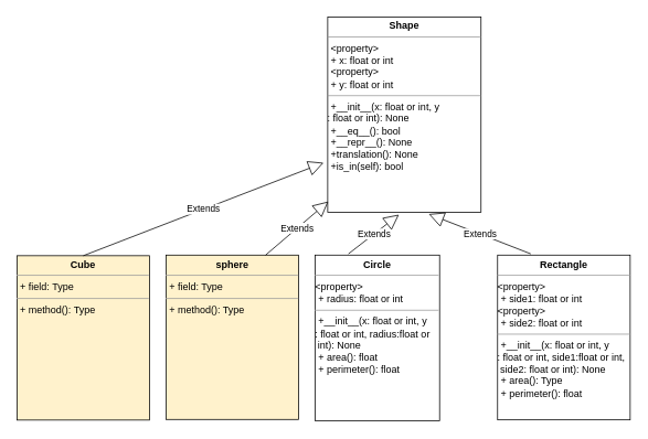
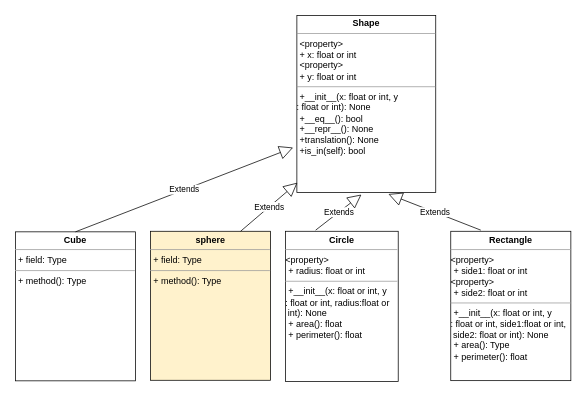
- <mxCell id="8" value="&lt;p style=&quot;margin: 0px ; margin-top: 4px ; text-align: center&quot;&gt;&lt;b&gt;Cube&lt;/b&gt;&lt;/p&gt;&lt;hr size=&quot;1&quot;&gt;&lt;p style=&quot;margin: 0px ; margin-left: 4px&quot;&gt;+ field: Type&lt;/p&gt;&lt;hr size=&quot;1&quot;&gt;&lt;p style=&quot;margin: 0px ; margin-left: 4px&quot;&gt;+ method(): Type&lt;/p&gt;" style="verticalAlign=top;align=left;overflow=fill;fontSize=12;fontFamily=Helvetica;html=1;fillColor=#fff2cc;" vertex="1" parent="1"><mxGeometry x="20" y="308.25" width="160" height="198.5" as="geometry" /></mxCell>
+ <mxCell id="8" value="&lt;p style=&quot;margin: 0px ; margin-top: 4px ; text-align: center&quot;&gt;&lt;b&gt;Cube&lt;/b&gt;&lt;/p&gt;&lt;hr size=&quot;1&quot;&gt;&lt;p style=&quot;margin: 0px ; margin-left: 4px&quot;&gt;+ field: Type&lt;/p&gt;&lt;hr size=&quot;1&quot;&gt;&lt;p style=&quot;margin: 0px ; margin-left: 4px&quot;&gt;+ method(): Type&lt;/p&gt;" style="verticalAlign=top;align=left;overflow=fill;fontSize=12;fontFamily=Helvetica;html=1;" vertex="1" parent="1"><mxGeometry x="20" y="308.25" width="160" height="198.5" as="geometry" /></mxCell>
